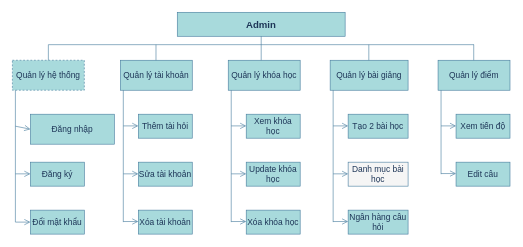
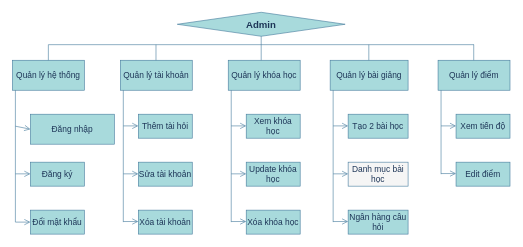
- <mxCell id="2" value="&lt;font size=&quot;1&quot;&gt;&lt;b style=&quot;font-size: 16px&quot;&gt;Admin&lt;/b&gt;&lt;/font&gt;" style="rounded=0;whiteSpace=wrap;html=1;fillColor=#A8DADC;strokeColor=#457B9D;fontColor=#1D3557;" parent="1" vertex="1"><mxGeometry x="295" y="20" width="280" height="40" as="geometry" /></mxCell>
+ <mxCell id="2" value="&lt;font size=&quot;1&quot;&gt;&lt;b style=&quot;font-size: 16px&quot;&gt;Admin&lt;/b&gt;&lt;/font&gt;" style="rhombus;whiteSpace=wrap;html=1;fillColor=#A8DADC;strokeColor=#457B9D;fontColor=#1D3557;" parent="1" vertex="1"><mxGeometry x="295" y="20" width="280" height="40" as="geometry" /></mxCell>
- <mxCell id="3" value="&lt;font style=&quot;font-size: 14px&quot;&gt;Quản lý hệ thống&lt;/font&gt;" style="rounded=0;whiteSpace=wrap;html=1;fillColor=#A8DADC;strokeColor=#457B9D;fontColor=#1D3557;dashed=1;" parent="1" vertex="1"><mxGeometry x="20" y="100" width="120" height="50" as="geometry" /></mxCell>
+ <mxCell id="3" value="&lt;font style=&quot;font-size: 14px&quot;&gt;Quản lý hệ thống&lt;/font&gt;" style="rounded=0;whiteSpace=wrap;html=1;fillColor=#A8DADC;strokeColor=#457B9D;fontColor=#1D3557;" parent="1" vertex="1"><mxGeometry x="20" y="100" width="120" height="50" as="geometry" /></mxCell>
- <mxCell id="40" value="Edit câu" style="rounded=0;whiteSpace=wrap;html=1;fontSize=14;fillColor=#A8DADC;strokeColor=#457B9D;fontColor=#1D3557;" parent="1" vertex="1"><mxGeometry x="760" y="270" width="90" height="40" as="geometry" /></mxCell>
+ <mxCell id="40" value="Edit điểm" style="rounded=0;whiteSpace=wrap;html=1;fontSize=14;fillColor=#A8DADC;strokeColor=#457B9D;fontColor=#1D3557;" parent="1" vertex="1"><mxGeometry x="760" y="270" width="90" height="40" as="geometry" /></mxCell>
